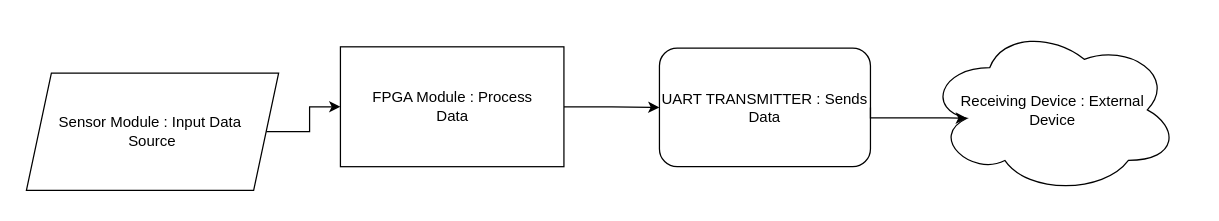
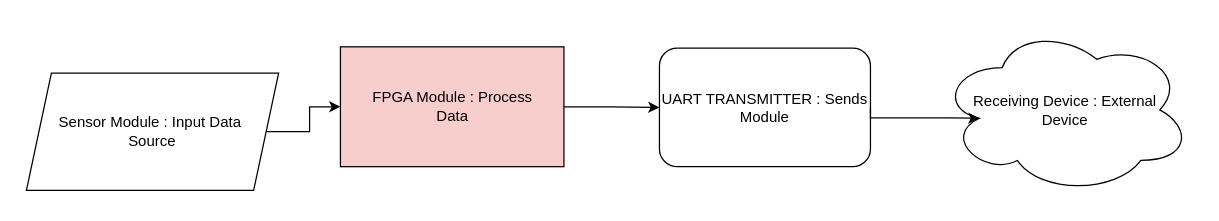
- <mxCell id="5" value="FPGA Module : Process&lt;br&gt;Data" style="rounded=0;whiteSpace=wrap;html=1;" vertex="1" parent="1"><mxGeometry x="271.5" y="37" width="179" height="96" as="geometry" /></mxCell>
+ <mxCell id="5" value="FPGA Module : Process&lt;br&gt;Data" style="rounded=0;whiteSpace=wrap;html=1;fillColor=#f8cecc;" vertex="1" parent="1"><mxGeometry x="271.5" y="37" width="179" height="96" as="geometry" /></mxCell>
- <mxCell id="6" value="UART TRANSMITTER : Sends Data" style="rounded=1;whiteSpace=wrap;html=1;" vertex="1" parent="1"><mxGeometry x="527" y="38" width="169" height="95" as="geometry" /></mxCell>
+ <mxCell id="6" value="UART TRANSMITTER : Sends Module" style="rounded=1;whiteSpace=wrap;html=1;" vertex="1" parent="1"><mxGeometry x="527" y="38" width="169" height="95" as="geometry" /></mxCell>
- <mxCell id="7" value="Receiving Device : External&lt;div&gt;Device&lt;/div&gt;" style="ellipse;shape=cloud;whiteSpace=wrap;html=1;" vertex="1" parent="1"><mxGeometry x="741" y="20" width="202" height="135" as="geometry" /></mxCell>
+ <mxCell id="7" value="Receiving Device : External&lt;div&gt;Device&lt;/div&gt;" style="ellipse;shape=cloud;whiteSpace=wrap;html=1;" vertex="1" parent="1"><mxGeometry x="751" y="20" width="202" height="135" as="geometry" /></mxCell>
